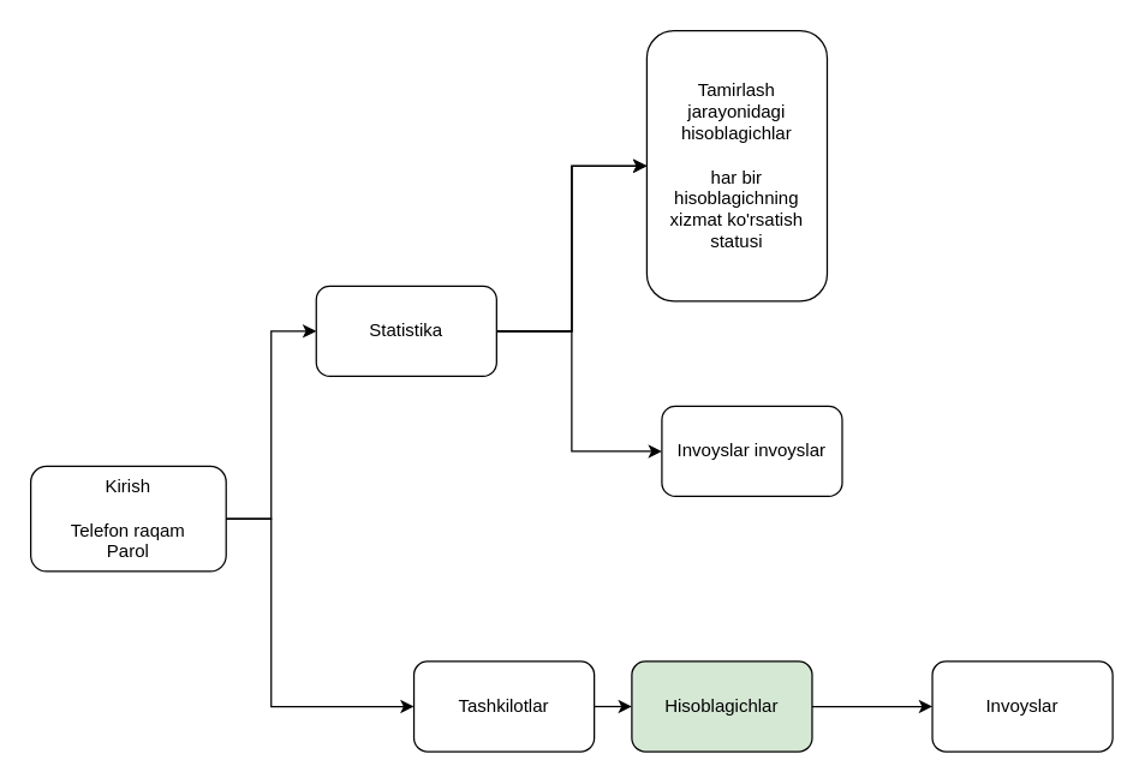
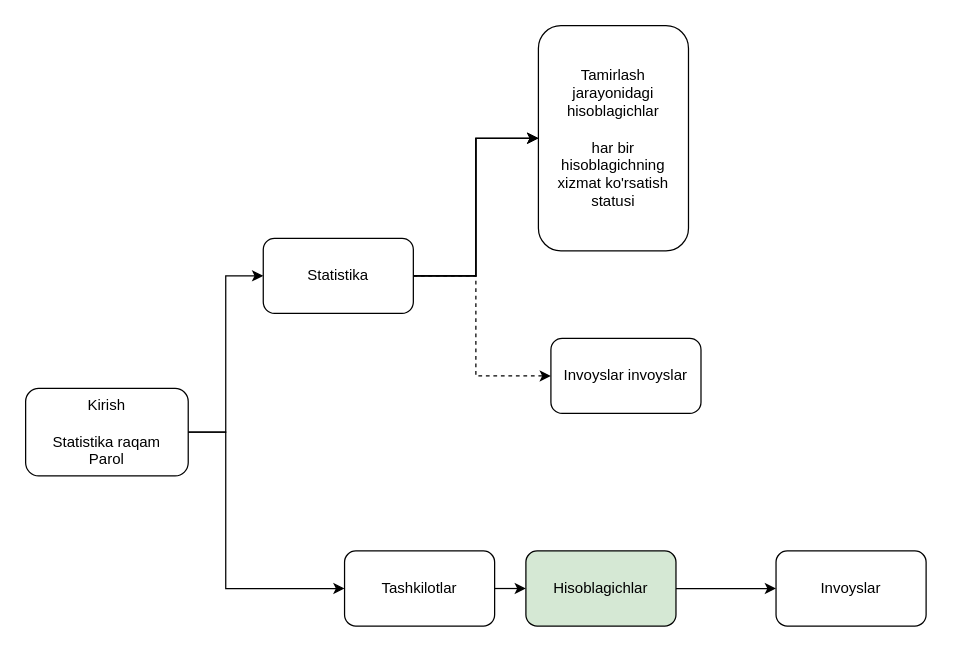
- <mxCell id="8" style="edgeStyle=orthogonalEdgeStyle;rounded=0;orthogonalLoop=1;jettySize=auto;html=1;exitX=1;exitY=0.5;exitDx=0;exitDy=0;entryX=0;entryY=0.5;entryDx=0;entryDy=0;" edge="1" parent="1" source="9" target="16"><mxGeometry relative="1" as="geometry"><mxPoint x="390" y="300" as="targetPoint" /><Array as="points"><mxPoint x="380" y="220" /><mxPoint x="380" y="300" /></Array></mxGeometry></mxCell>
+ <mxCell id="8" style="edgeStyle=orthogonalEdgeStyle;rounded=0;orthogonalLoop=1;jettySize=auto;html=1;exitX=1;exitY=0.5;exitDx=0;exitDy=0;entryX=0;entryY=0.5;entryDx=0;entryDy=0;dashed=1;" edge="1" parent="1" source="9" target="16"><mxGeometry relative="1" as="geometry"><mxPoint x="390" y="300" as="targetPoint" /><Array as="points"><mxPoint x="380" y="220" /><mxPoint x="380" y="300" /></Array></mxGeometry></mxCell>
- <mxCell id="4" value="Kirish&lt;br&gt;&lt;br&gt;Telefon raqam&lt;br&gt;Parol" style="rounded=1;whiteSpace=wrap;html=1;" vertex="1" parent="1"><mxGeometry x="20" y="310" width="130" height="70" as="geometry" /></mxCell>
+ <mxCell id="4" value="Kirish&lt;br&gt;&lt;br&gt;Statistika raqam&lt;br&gt;Parol" style="rounded=1;whiteSpace=wrap;html=1;" vertex="1" parent="1"><mxGeometry x="20" y="310" width="130" height="70" as="geometry" /></mxCell>
